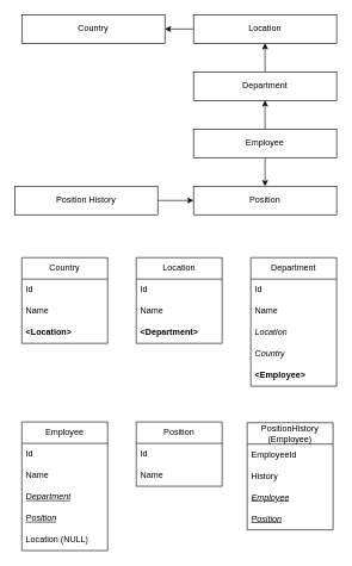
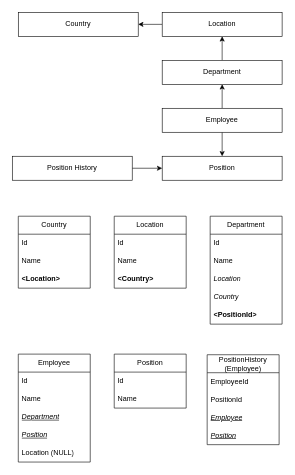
- <mxCell id="18" value="&lt;b style=&quot;&quot;&gt;&amp;lt;Department&amp;gt;&lt;/b&gt;" style="text;strokeColor=none;fillColor=none;align=left;verticalAlign=middle;spacingLeft=4;spacingRight=4;overflow=hidden;points=[[0,0.5],[1,0.5]];portConstraint=eastwest;rotatable=0;whiteSpace=wrap;html=1;" vertex="1" parent="15"><mxGeometry y="90" width="120" height="30" as="geometry" /></mxCell>
+ <mxCell id="18" value="&lt;b style=&quot;&quot;&gt;&amp;lt;Country&amp;gt;&lt;/b&gt;" style="text;strokeColor=none;fillColor=none;align=left;verticalAlign=middle;spacingLeft=4;spacingRight=4;overflow=hidden;points=[[0,0.5],[1,0.5]];portConstraint=eastwest;rotatable=0;whiteSpace=wrap;html=1;" vertex="1" parent="15"><mxGeometry y="90" width="120" height="30" as="geometry" /></mxCell>
- <mxCell id="24" value="&lt;b style=&quot;border-color: var(--border-color);&quot;&gt;&amp;lt;Employee&amp;gt;&lt;/b&gt;" style="text;strokeColor=none;fillColor=none;align=left;verticalAlign=middle;spacingLeft=4;spacingRight=4;overflow=hidden;points=[[0,0.5],[1,0.5]];portConstraint=eastwest;rotatable=0;whiteSpace=wrap;html=1;" vertex="1" parent="19"><mxGeometry y="150" width="120" height="30" as="geometry" /></mxCell>
+ <mxCell id="24" value="&lt;b style=&quot;border-color: var(--border-color);&quot;&gt;&amp;lt;PositionId&amp;gt;&lt;/b&gt;" style="text;strokeColor=none;fillColor=none;align=left;verticalAlign=middle;spacingLeft=4;spacingRight=4;overflow=hidden;points=[[0,0.5],[1,0.5]];portConstraint=eastwest;rotatable=0;whiteSpace=wrap;html=1;" vertex="1" parent="19"><mxGeometry y="150" width="120" height="30" as="geometry" /></mxCell>
- <mxCell id="38" value="History" style="text;strokeColor=none;fillColor=none;align=left;verticalAlign=middle;spacingLeft=4;spacingRight=4;overflow=hidden;points=[[0,0.5],[1,0.5]];portConstraint=eastwest;rotatable=0;whiteSpace=wrap;html=1;" vertex="1" parent="36"><mxGeometry y="60" width="120" height="30" as="geometry" /></mxCell>
+ <mxCell id="38" value="PositionId" style="text;strokeColor=none;fillColor=none;align=left;verticalAlign=middle;spacingLeft=4;spacingRight=4;overflow=hidden;points=[[0,0.5],[1,0.5]];portConstraint=eastwest;rotatable=0;whiteSpace=wrap;html=1;" vertex="1" parent="36"><mxGeometry y="60" width="120" height="30" as="geometry" /></mxCell>
